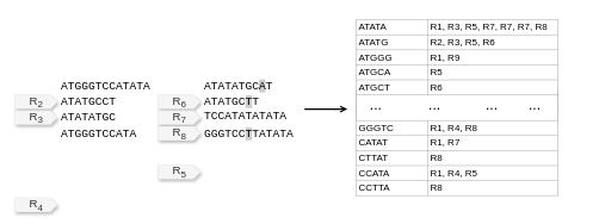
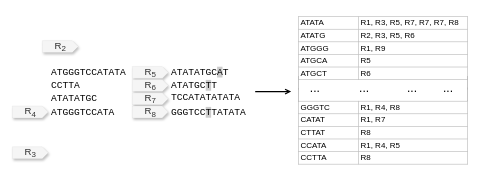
- <mxCell id="18" value="&lt;font style=&quot;font-size: 16px;&quot; face=&quot;Courier New&quot;&gt;ATATGCCT&lt;/font&gt;" style="text;whiteSpace=wrap;html=1;" vertex="1" parent="1"><mxGeometry x="83" y="126" width="87" height="25" as="geometry" /></mxCell>
+ <mxCell id="18" value="&lt;font style=&quot;font-size: 16px;&quot; face=&quot;Courier New&quot;&gt;CCTTA&lt;/font&gt;" style="text;whiteSpace=wrap;html=1;" vertex="1" parent="1"><mxGeometry x="83" y="126" width="87" height="25" as="geometry" /></mxCell>
- <mxCell id="11" value="&lt;font style=&quot;font-size: 16px;&quot;&gt;R&lt;sub&gt;2&lt;br&gt;&lt;/sub&gt;&lt;/font&gt;" style="html=1;shadow=1;dashed=0;align=center;verticalAlign=middle;shape=mxgraph.arrows2.arrow;dy=0;dx=10;notch=0;fillColor=#f5f5f5;fontColor=#333333;strokeColor=#666666;strokeWidth=0;" vertex="1" parent="1"><mxGeometry x="20" y="132" width="60" height="20" as="geometry" /></mxCell>
+ <mxCell id="11" value="&lt;font style=&quot;font-size: 16px;&quot;&gt;R&lt;sub&gt;2&lt;br&gt;&lt;/sub&gt;&lt;/font&gt;" style="html=1;shadow=1;dashed=0;align=center;verticalAlign=middle;shape=mxgraph.arrows2.arrow;dy=0;dx=10;notch=0;fillColor=#f5f5f5;fontColor=#333333;strokeColor=#666666;strokeWidth=0;" vertex="1" parent="1"><mxGeometry x="70" y="67" width="60" height="20" as="geometry" /></mxCell>
- <mxCell id="12" value="&lt;font style=&quot;font-size: 16px;&quot;&gt;R&lt;sub&gt;3&lt;br&gt;&lt;/sub&gt;&lt;/font&gt;" style="html=1;shadow=1;dashed=0;align=center;verticalAlign=middle;shape=mxgraph.arrows2.arrow;dy=0;dx=10;notch=0;fillColor=#f5f5f5;fontColor=#333333;strokeColor=#666666;strokeWidth=0;" vertex="1" parent="1"><mxGeometry x="20" y="154" width="60" height="20" as="geometry" /></mxCell>
+ <mxCell id="12" value="&lt;font style=&quot;font-size: 16px;&quot;&gt;R&lt;sub&gt;3&lt;br&gt;&lt;/sub&gt;&lt;/font&gt;" style="html=1;shadow=1;dashed=0;align=center;verticalAlign=middle;shape=mxgraph.arrows2.arrow;dy=0;dx=10;notch=0;fillColor=#f5f5f5;fontColor=#333333;strokeColor=#666666;strokeWidth=0;" vertex="1" parent="1"><mxGeometry x="20" y="244" width="60" height="20" as="geometry" /></mxCell>
- <mxCell id="14" value="&lt;font style=&quot;font-size: 16px;&quot;&gt;R&lt;sub&gt;5&lt;br&gt;&lt;/sub&gt;&lt;/font&gt;" style="html=1;shadow=1;dashed=0;align=center;verticalAlign=middle;shape=mxgraph.arrows2.arrow;dy=0;dx=10;notch=0;fillColor=#f5f5f5;fontColor=#333333;strokeColor=#666666;strokeWidth=0;" vertex="1" parent="1"><mxGeometry x="220" y="230" width="60" height="20" as="geometry" /></mxCell>
+ <mxCell id="14" value="&lt;font style=&quot;font-size: 16px;&quot;&gt;R&lt;sub&gt;5&lt;br&gt;&lt;/sub&gt;&lt;/font&gt;" style="html=1;shadow=1;dashed=0;align=center;verticalAlign=middle;shape=mxgraph.arrows2.arrow;dy=0;dx=10;notch=0;fillColor=#f5f5f5;fontColor=#333333;strokeColor=#666666;strokeWidth=0;" vertex="1" parent="1"><mxGeometry x="220" y="110" width="60" height="20" as="geometry" /></mxCell>
- <mxCell id="13" value="&lt;font style=&quot;font-size: 16px;&quot;&gt;R&lt;sub&gt;4&lt;br&gt;&lt;/sub&gt;&lt;/font&gt;" style="html=1;shadow=1;dashed=0;align=center;verticalAlign=middle;shape=mxgraph.arrows2.arrow;dy=0;dx=10;notch=0;fillColor=#f5f5f5;fontColor=#333333;strokeColor=#666666;strokeWidth=0;" vertex="1" parent="1"><mxGeometry x="20" y="276" width="60" height="20" as="geometry" /></mxCell>
+ <mxCell id="13" value="&lt;font style=&quot;font-size: 16px;&quot;&gt;R&lt;sub&gt;4&lt;br&gt;&lt;/sub&gt;&lt;/font&gt;" style="html=1;shadow=1;dashed=0;align=center;verticalAlign=middle;shape=mxgraph.arrows2.arrow;dy=0;dx=10;notch=0;fillColor=#f5f5f5;fontColor=#333333;strokeColor=#666666;strokeWidth=0;" vertex="1" parent="1"><mxGeometry x="20" y="176" width="60" height="20" as="geometry" /></mxCell>
